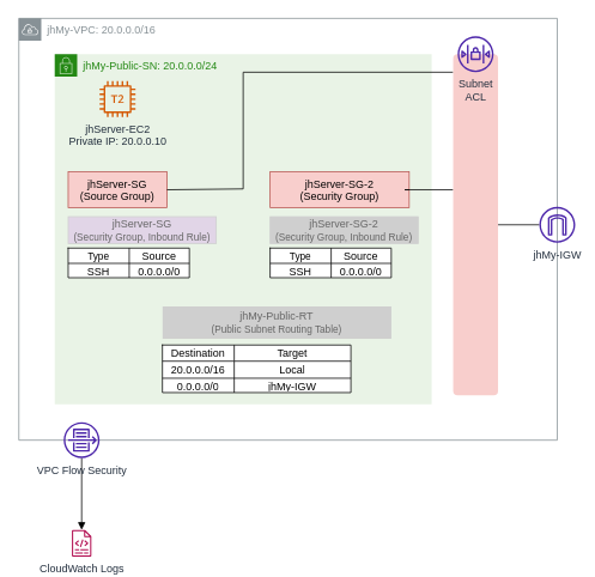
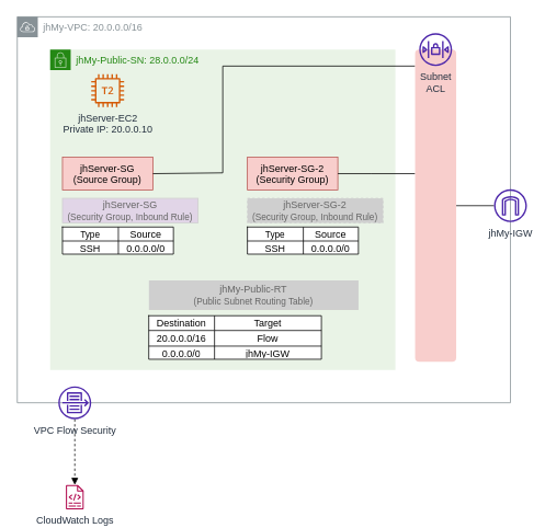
- <mxCell id="3" value="jhMy-Public-SN: 20.0.0.0/24" style="points=[[0,0],[0.25,0],[0.5,0],[0.75,0],[1,0],[1,0.25],[1,0.5],[1,0.75],[1,1],[0.75,1],[0.5,1],[0.25,1],[0,1],[0,0.75],[0,0.5],[0,0.25]];outlineConnect=0;gradientColor=none;html=1;whiteSpace=wrap;fontSize=12;fontStyle=0;container=1;pointerEvents=0;collapsible=0;recursiveResize=0;shape=mxgraph.aws4.group;grIcon=mxgraph.aws4.group_security_group;grStroke=0;strokeColor=#248814;fillColor=#E9F3E6;verticalAlign=top;align=left;spacingLeft=30;fontColor=#248814;dashed=0;" vertex="1" parent="1"><mxGeometry x="60" y="60" width="420" height="390" as="geometry" /></mxCell>
+ <mxCell id="3" value="jhMy-Public-SN: 28.0.0.0/24" style="points=[[0,0],[0.25,0],[0.5,0],[0.75,0],[1,0],[1,0.25],[1,0.5],[1,0.75],[1,1],[0.75,1],[0.5,1],[0.25,1],[0,1],[0,0.75],[0,0.5],[0,0.25]];outlineConnect=0;gradientColor=none;html=1;whiteSpace=wrap;fontSize=12;fontStyle=0;container=1;pointerEvents=0;collapsible=0;recursiveResize=0;shape=mxgraph.aws4.group;grIcon=mxgraph.aws4.group_security_group;grStroke=0;strokeColor=#248814;fillColor=#E9F3E6;verticalAlign=top;align=left;spacingLeft=30;fontColor=#248814;dashed=0;" vertex="1" parent="1"><mxGeometry x="60" y="60" width="420" height="390" as="geometry" /></mxCell>
- <mxCell id="6" value="jhServer-SG-2&#10;(Security Group)" style="fillColor=#f8cecc;strokeColor=#b85450;verticalAlign=top;fontStyle=0;" vertex="1" parent="3"><mxGeometry x="240" y="131" width="155" height="40" as="geometry" /></mxCell>
+ <mxCell id="6" value="jhServer-SG-2&#10;(Security Group)" style="fillColor=#f8cecc;strokeColor=#b85450;verticalAlign=top;fontStyle=0;" vertex="1" parent="3"><mxGeometry x="240" y="131" width="110" height="40" as="geometry" /></mxCell>
- <mxCell id="15" value="jhServer-SG-2&lt;br&gt;&lt;font style=&quot;font-size: 11px;&quot;&gt;(Security Group, Inbound Rule)&lt;/font&gt;" style="rounded=0;whiteSpace=wrap;html=1;fillColor=#CFCFCF;fontColor=#666666;strokeColor=#CFCFCF;align=center;" vertex="1" parent="1"><mxGeometry x="300" y="241" width="165" height="30" as="geometry" /></mxCell>
+ <mxCell id="15" value="jhServer-SG-2&lt;br&gt;&lt;font style=&quot;font-size: 11px;&quot;&gt;(Security Group, Inbound Rule)&lt;/font&gt;" style="rounded=0;whiteSpace=wrap;html=1;fillColor=#CFCFCF;fontColor=#666666;strokeColor=#CFCFCF;align=center;dashed=1;" vertex="1" parent="1"><mxGeometry x="300" y="241" width="165" height="30" as="geometry" /></mxCell>
- <mxCell id="35" value="Local" style="shape=partialRectangle;html=1;whiteSpace=wrap;connectable=0;strokeColor=inherit;overflow=hidden;fillColor=none;top=0;left=0;bottom=0;right=0;pointerEvents=1;labelBackgroundColor=none;fontColor=#000000;" vertex="1" parent="33"><mxGeometry x="80" width="130" height="19" as="geometry"><mxRectangle width="130" height="19" as="alternateBounds" /></mxGeometry></mxCell>
+ <mxCell id="35" value="Flow" style="shape=partialRectangle;html=1;whiteSpace=wrap;connectable=0;strokeColor=inherit;overflow=hidden;fillColor=none;top=0;left=0;bottom=0;right=0;pointerEvents=1;labelBackgroundColor=none;fontColor=#000000;" vertex="1" parent="33"><mxGeometry x="80" width="130" height="19" as="geometry"><mxRectangle width="130" height="19" as="alternateBounds" /></mxGeometry></mxCell>
- <mxCell id="40" style="edgeStyle=orthogonalEdgeStyle;rounded=0;orthogonalLoop=1;jettySize=auto;html=1;endArrow=block;endFill=1;" edge="1" parent="1" source="41" target="42"><mxGeometry relative="1" as="geometry" /></mxCell>
+ <mxCell id="40" style="edgeStyle=orthogonalEdgeStyle;rounded=0;orthogonalLoop=1;jettySize=auto;html=1;endArrow=block;endFill=1;dashed=1;" edge="1" parent="1" source="41" target="42"><mxGeometry relative="1" as="geometry" /></mxCell>
